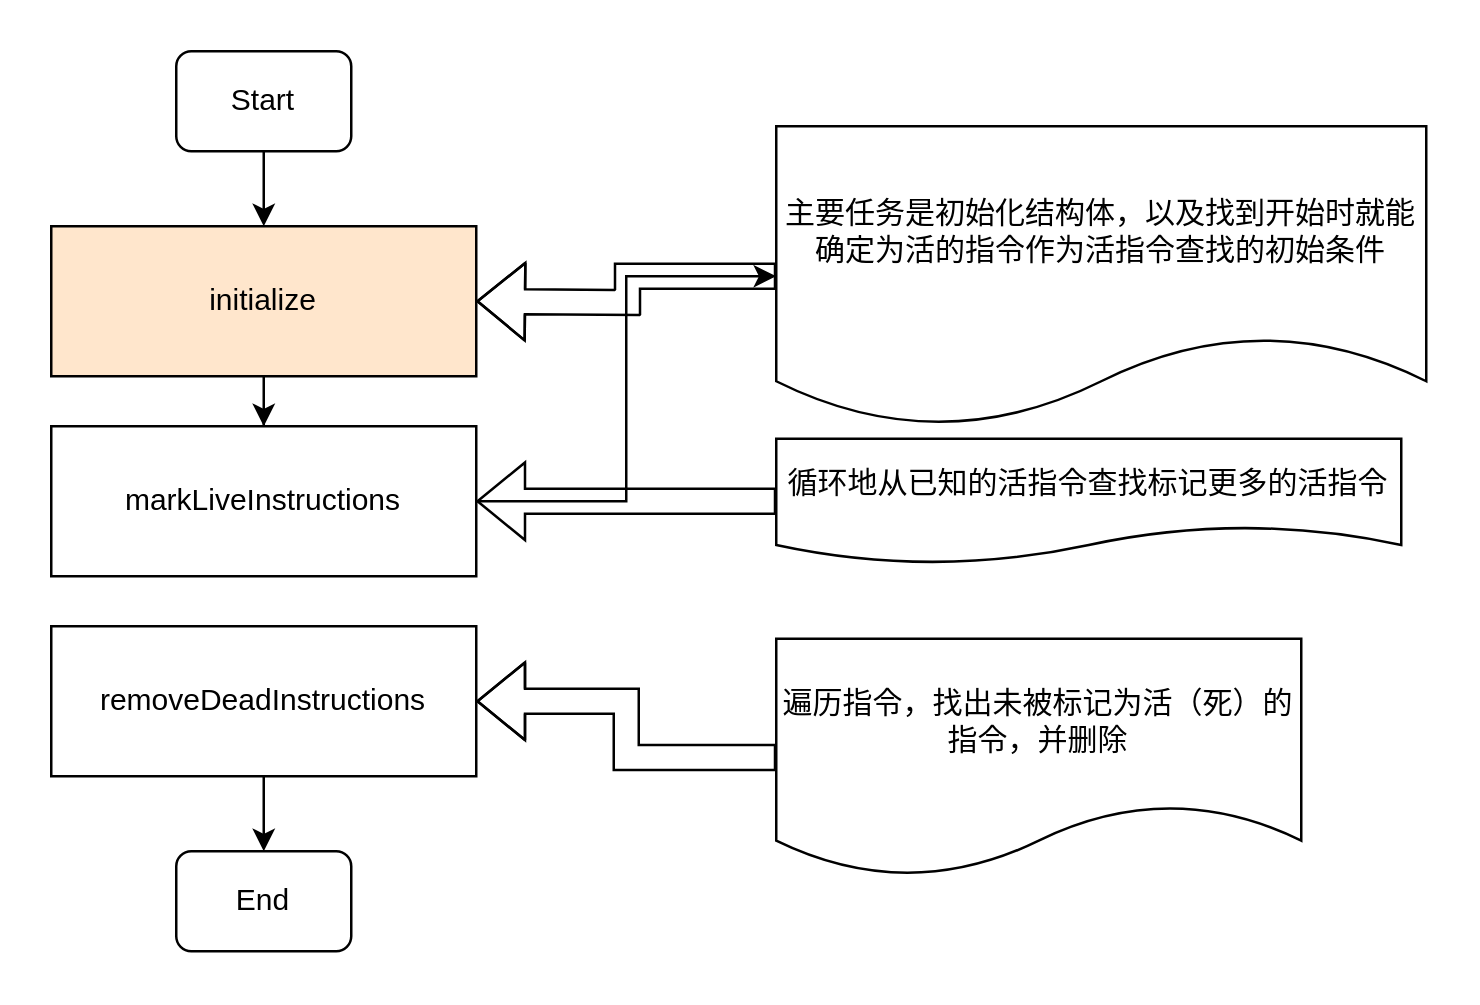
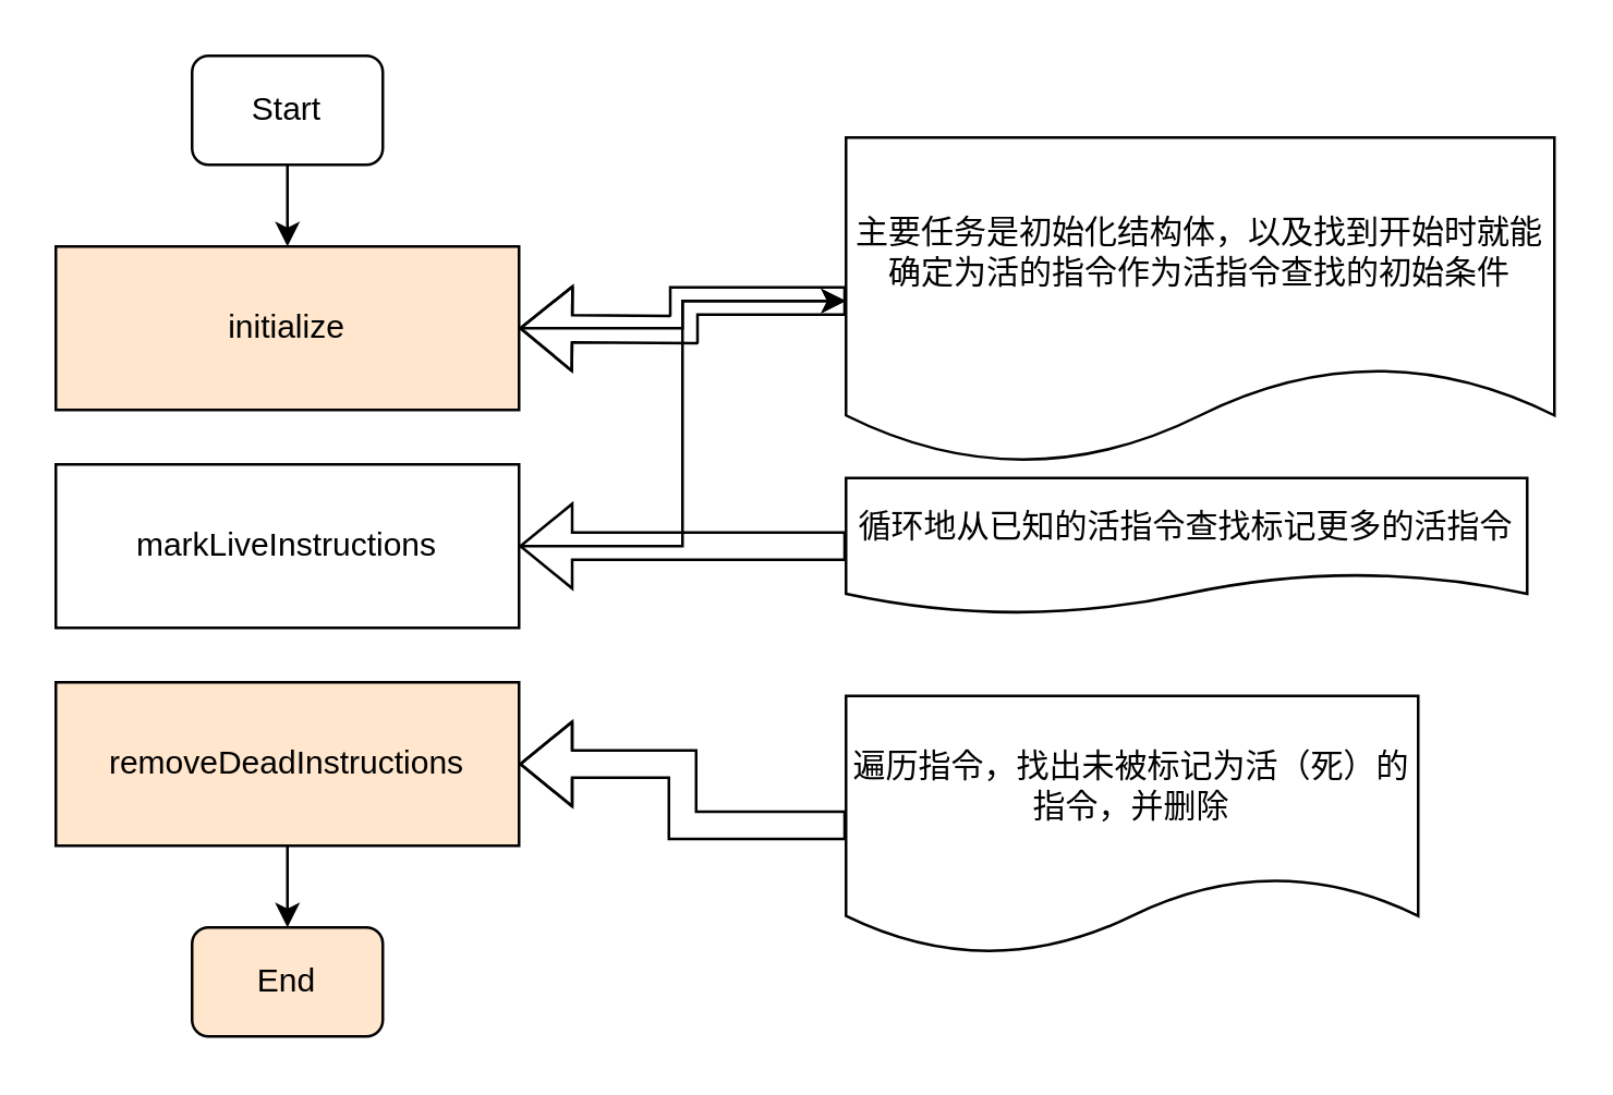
- <mxCell id="5" value="" style="edgeStyle=orthogonalEdgeStyle;rounded=0;orthogonalLoop=1;jettySize=auto;html=1;" edge="1" parent="1" source="6" target="8"><mxGeometry relative="1" as="geometry" /></mxCell>
+ <mxCell id="5" value="" style="edgeStyle=orthogonalEdgeStyle;rounded=0;orthogonalLoop=1;jettySize=auto;html=1;" edge="1" parent="1" source="6" target="12"><mxGeometry relative="1" as="geometry" /></mxCell>
- <mxCell id="10" value="removeDeadInstructions" style="rounded=0;whiteSpace=wrap;html=1;" vertex="1" parent="1"><mxGeometry x="20" y="250" width="170" height="60" as="geometry" /></mxCell>
+ <mxCell id="10" value="removeDeadInstructions" style="rounded=0;whiteSpace=wrap;html=1;fillColor=#ffe6cc;" vertex="1" parent="1"><mxGeometry x="20" y="250" width="170" height="60" as="geometry" /></mxCell>
- <mxCell id="4" value="End" style="rounded=1;whiteSpace=wrap;html=1;" vertex="1" parent="1"><mxGeometry x="70" y="340" width="70" height="40" as="geometry" /></mxCell>
+ <mxCell id="4" value="End" style="rounded=1;whiteSpace=wrap;html=1;fillColor=#ffe6cc;" vertex="1" parent="1"><mxGeometry x="70" y="340" width="70" height="40" as="geometry" /></mxCell>
